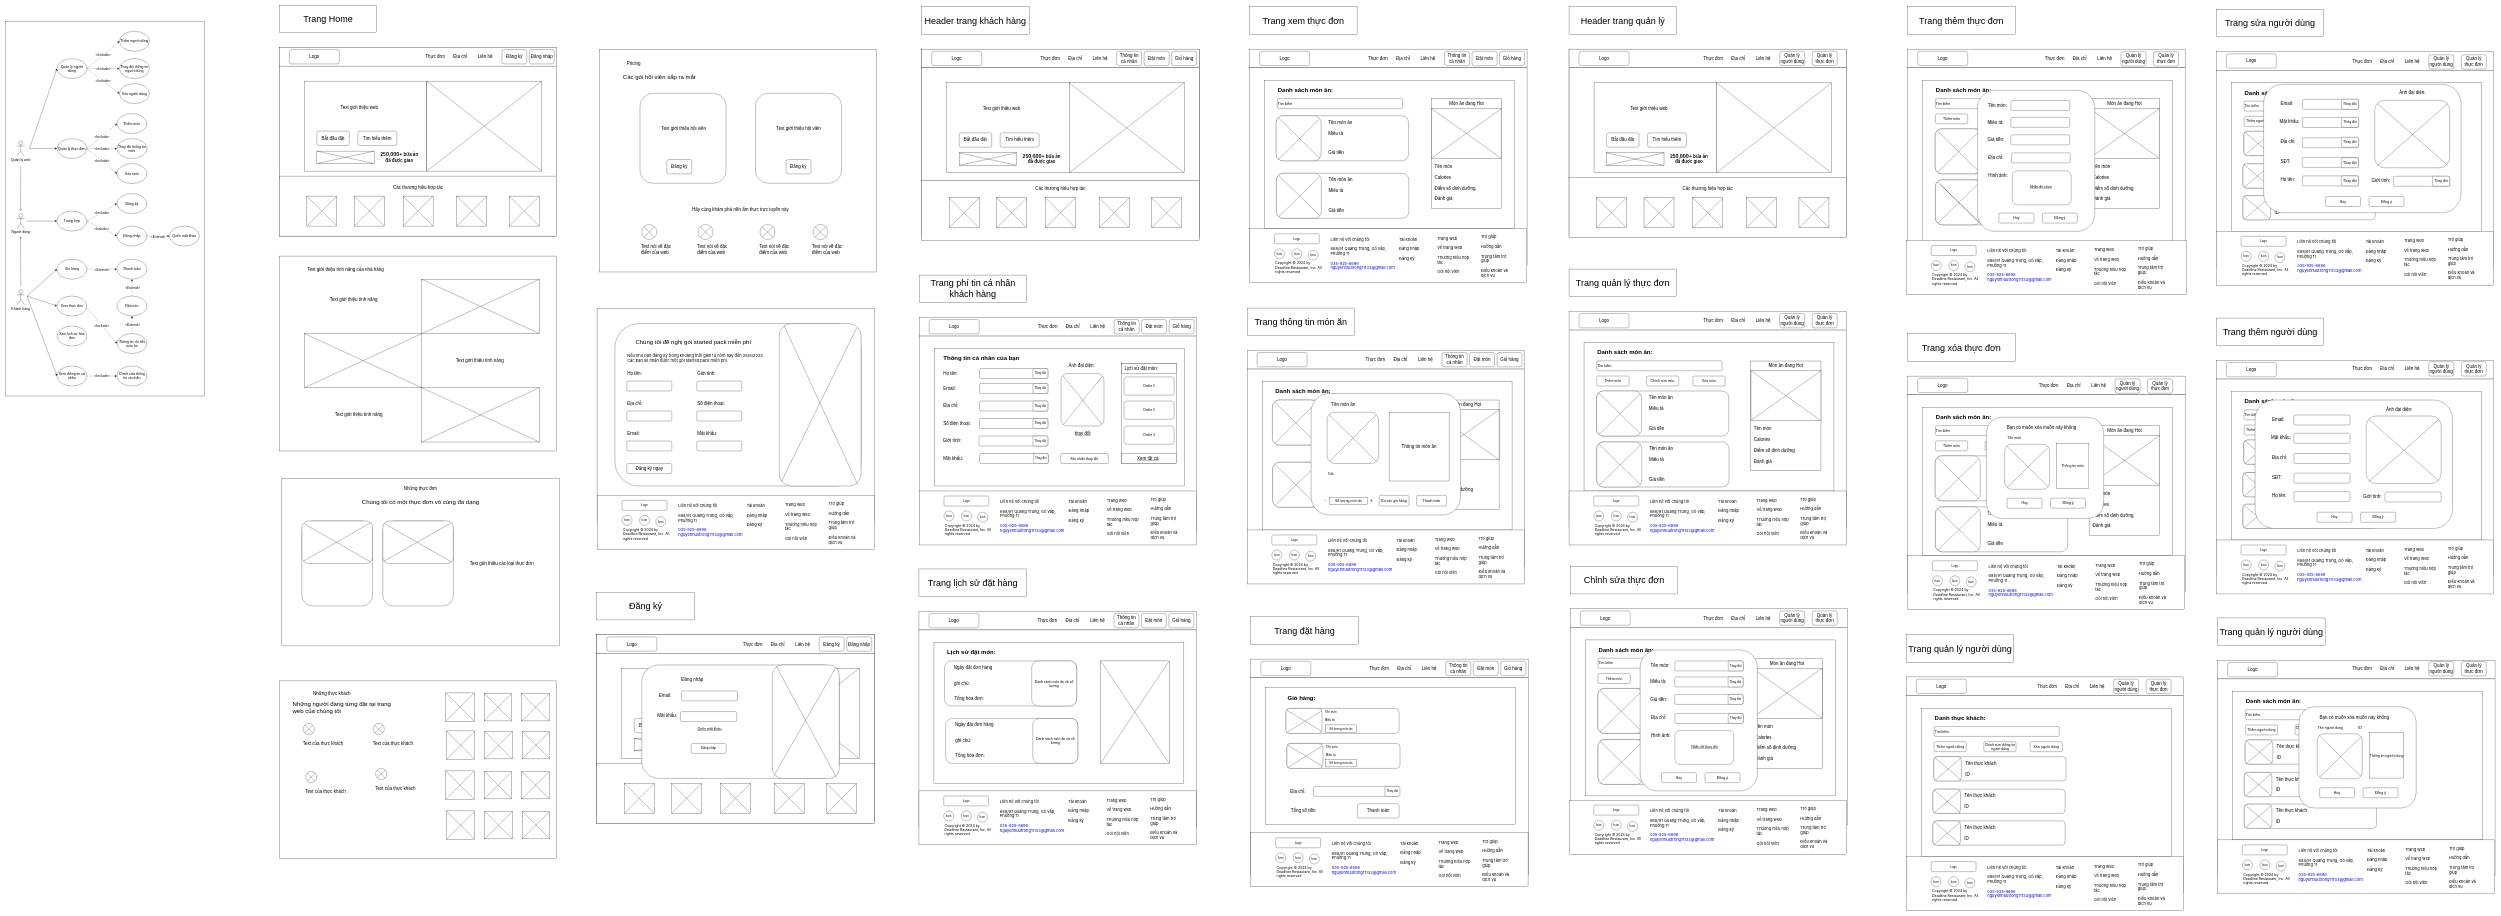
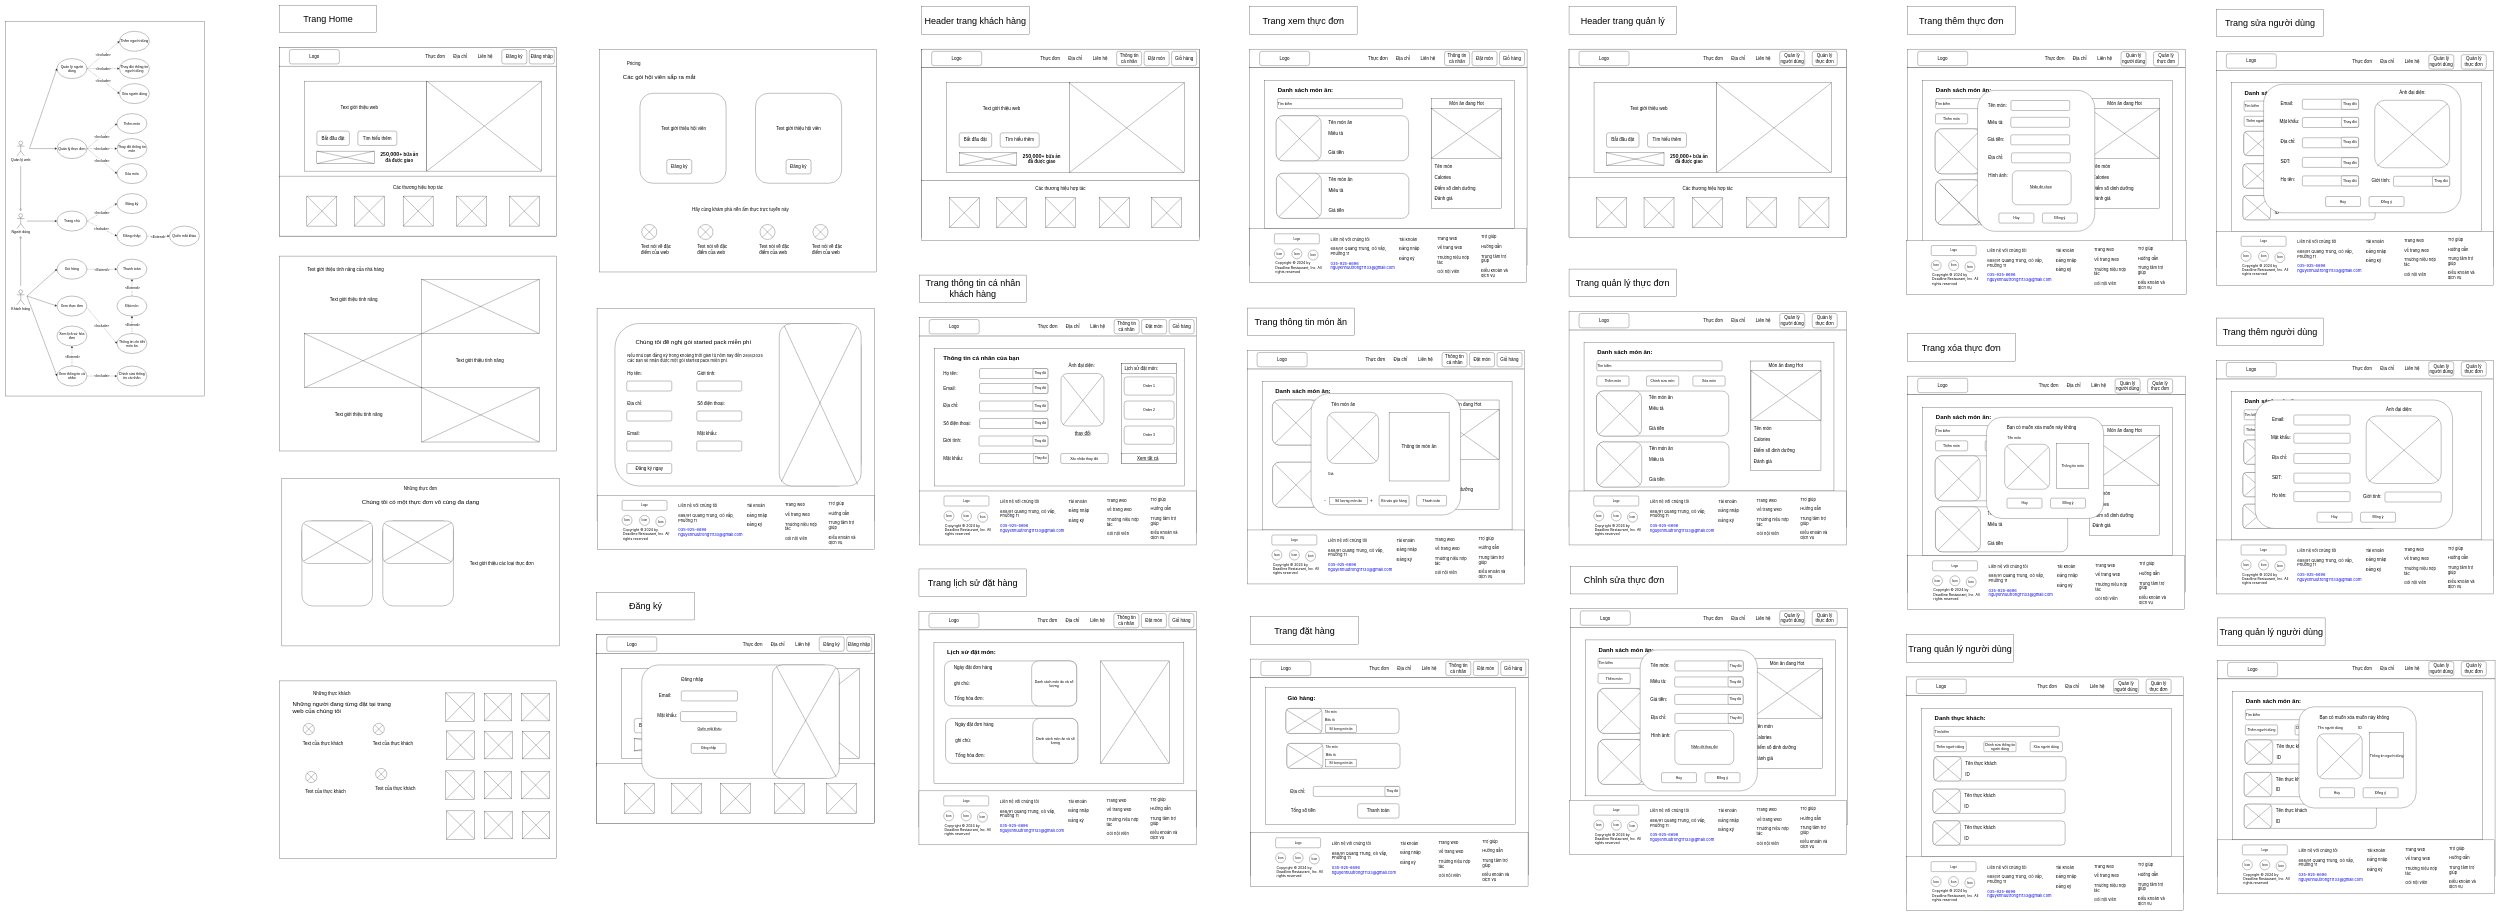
- <mxCell id="8" value="&lt;span style=&quot;font-size: 14px;&quot;&gt;Trang hợp&lt;/span&gt;" style="ellipse;whiteSpace=wrap;html=1;" parent="1" vertex="1"><mxGeometry x="225" y="844" width="120" height="80" as="geometry" /></mxCell>
+ <mxCell id="8" value="&lt;span style=&quot;font-size: 14px;&quot;&gt;Trang chủ&lt;/span&gt;" style="ellipse;whiteSpace=wrap;html=1;" parent="1" vertex="1"><mxGeometry x="225" y="844" width="120" height="80" as="geometry" /></mxCell>
- <mxCell id="284" value="&lt;font style=&quot;font-size: 36px;&quot;&gt;Trang phí tin cá nhân khách hàng&lt;/font&gt;" style="rounded=0;whiteSpace=wrap;html=1;" parent="1" vertex="1"><mxGeometry x="3675" y="1100" width="430" height="110" as="geometry" /></mxCell>
+ <mxCell id="284" value="&lt;font style=&quot;font-size: 36px;&quot;&gt;Trang thông tin cá nhân khách hàng&lt;/font&gt;" style="rounded=0;whiteSpace=wrap;html=1;" parent="1" vertex="1"><mxGeometry x="3675" y="1100" width="430" height="110" as="geometry" /></mxCell>
+ <mxCell id="233" value="" style="endArrow=classic;html=1;rounded=0;exitX=0.5;exitY=0;exitDx=0;exitDy=0;dashed=1;entryX=0.5;entryY=1;entryDx=0;entryDy=0;" parent="1" source="118" target="21" edge="1"><mxGeometry width="50" height="50" relative="1" as="geometry"><mxPoint x="356" y="1241" as="sourcePoint" /><mxPoint x="475" y="1384" as="targetPoint" /></mxGeometry></mxCell>
+ <mxCell id="234" value="&lt;font style=&quot;font-size: 14px;&quot;&gt;&amp;lt;Extend&amp;gt;&lt;/font&gt;" style="edgeLabel;html=1;align=center;verticalAlign=middle;resizable=0;points=[];" parent="233" vertex="1" connectable="0"><mxGeometry x="-0.025" y="-1" relative="1" as="geometry"><mxPoint as="offset" /></mxGeometry></mxCell>
